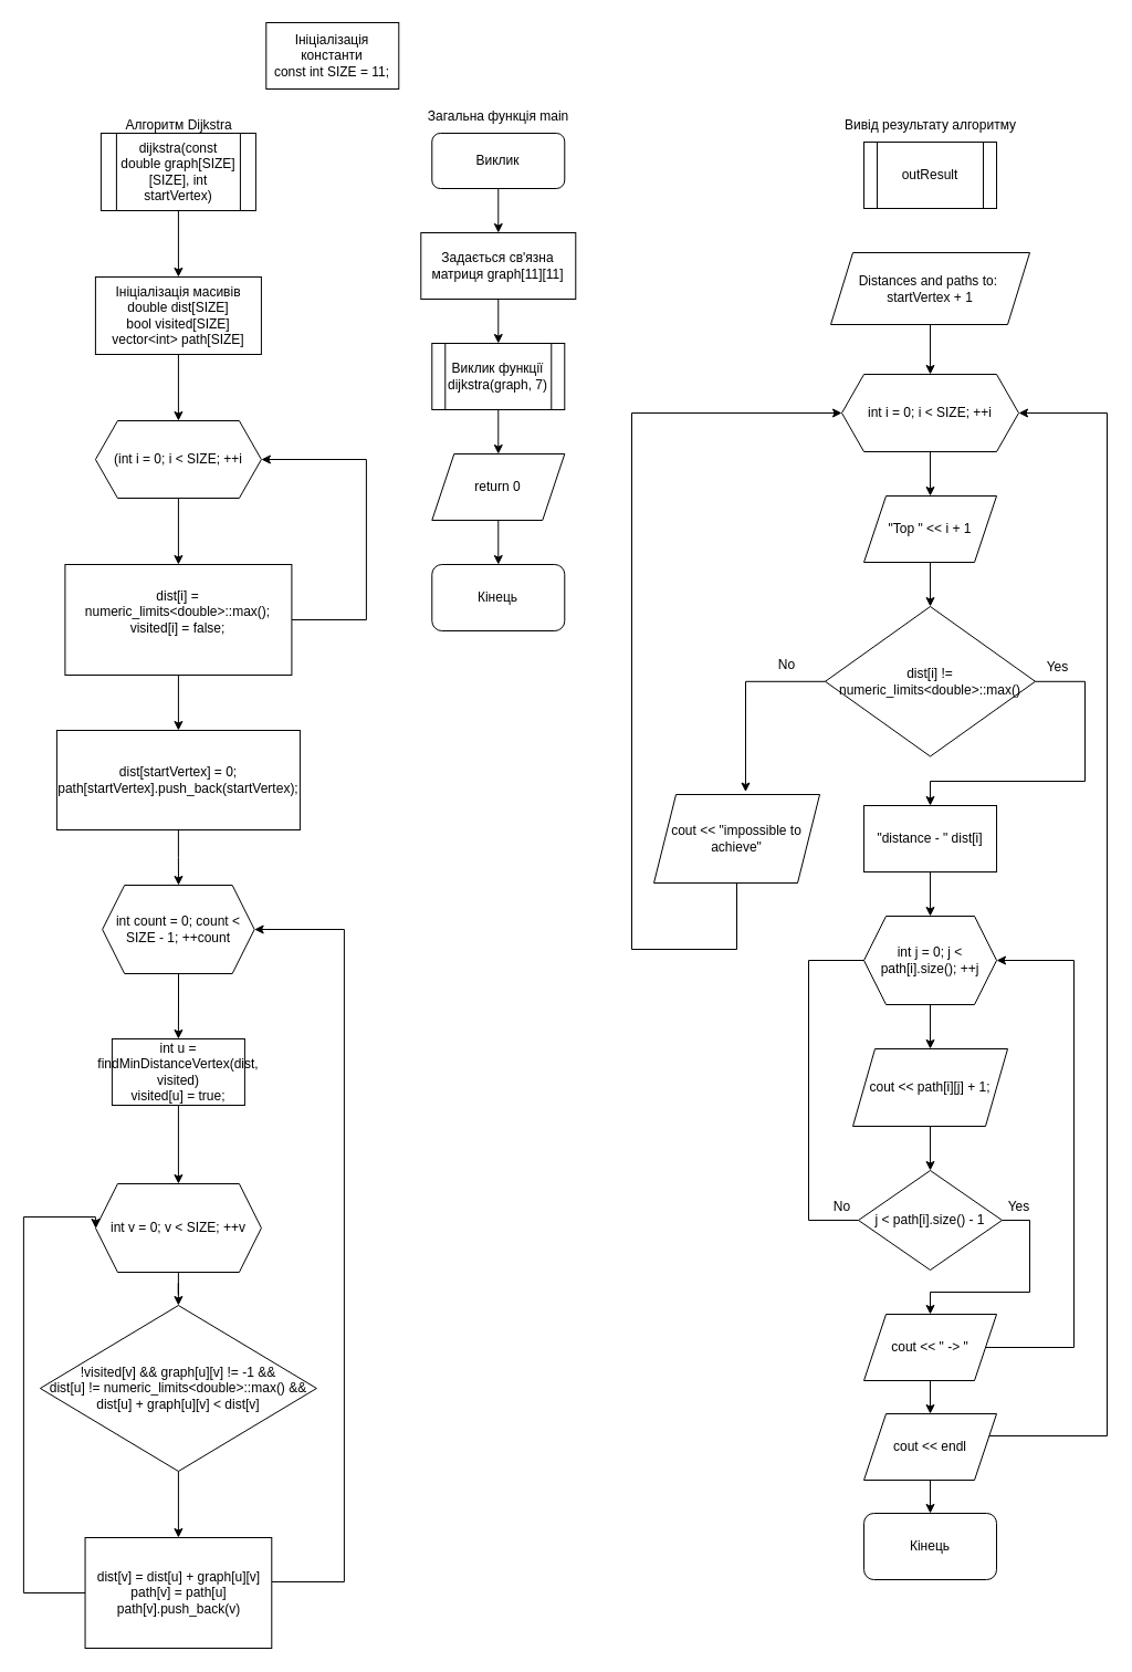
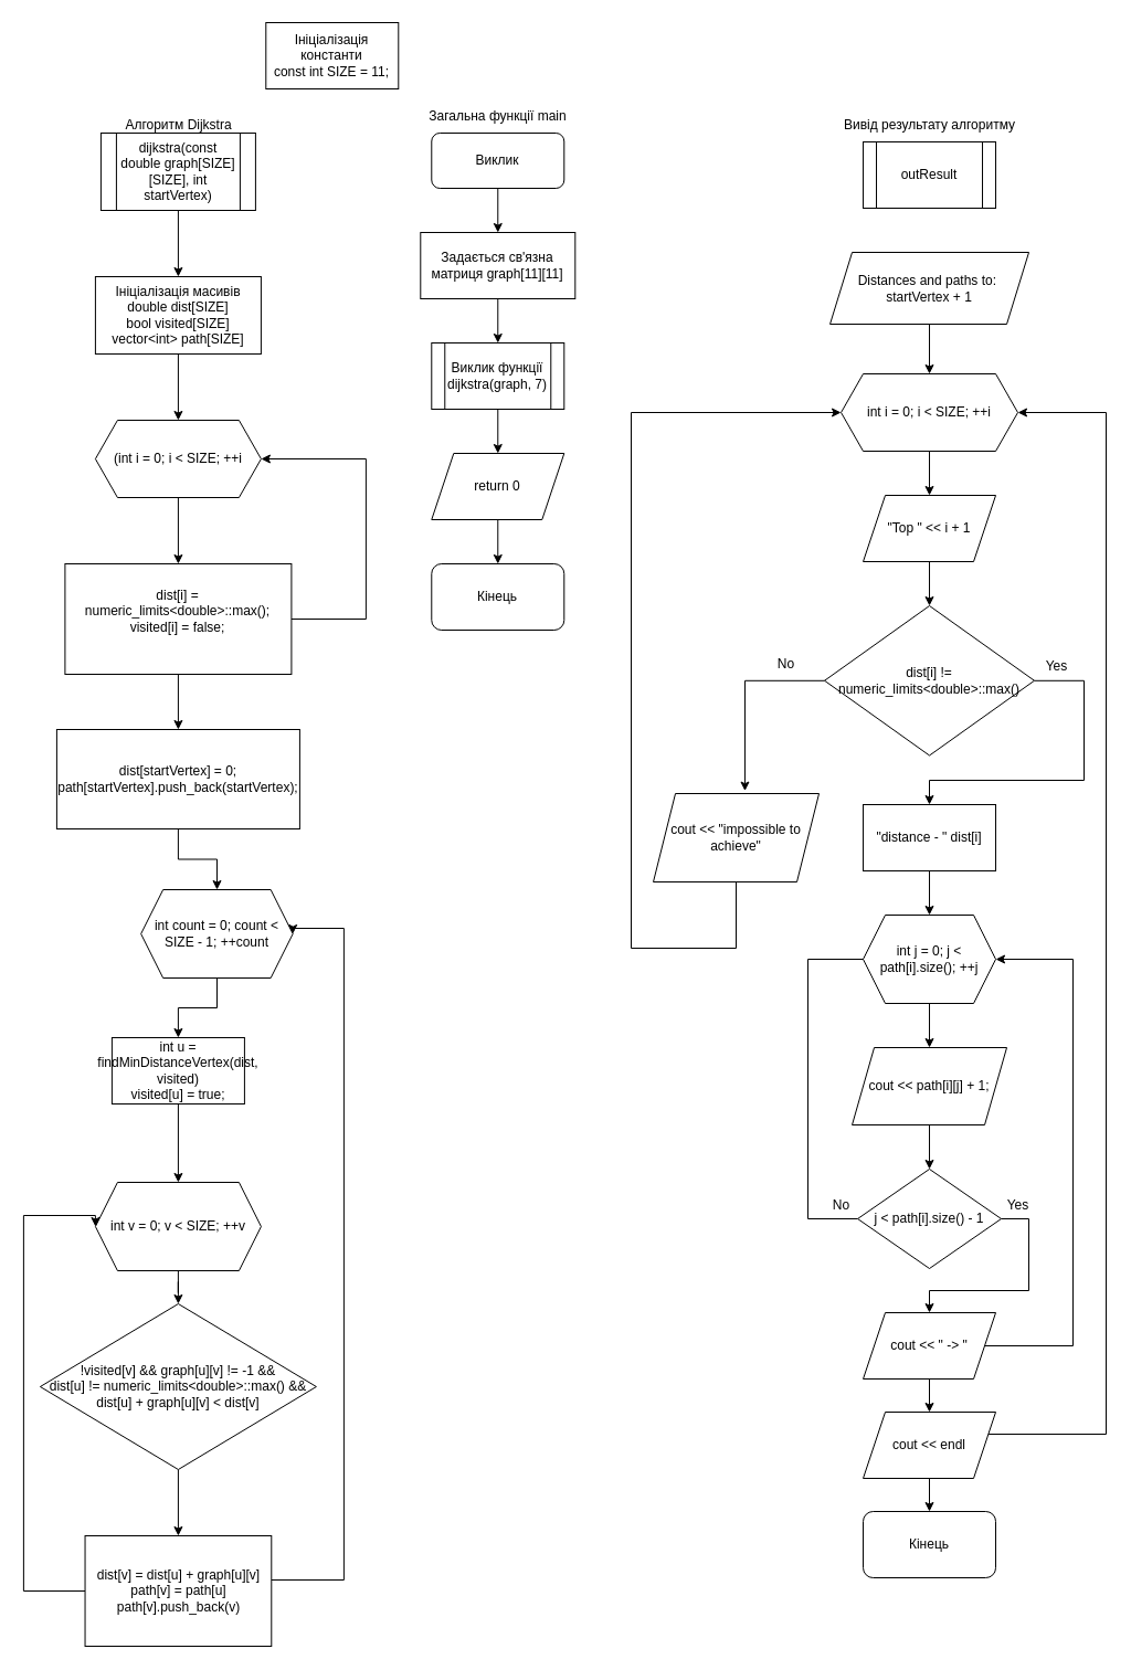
- <mxCell id="68" value="Загальна функція main" style="text;html=1;align=center;verticalAlign=middle;resizable=0;points=[];autosize=1;strokeColor=none;fillColor=none;" vertex="1" parent="1"><mxGeometry x="375.29" y="90" width="150" height="30" as="geometry" /></mxCell>
+ <mxCell id="68" value="Загальна функції main" style="text;html=1;align=center;verticalAlign=middle;resizable=0;points=[];autosize=1;strokeColor=none;fillColor=none;" vertex="1" parent="1"><mxGeometry x="375.29" y="90" width="150" height="30" as="geometry" /></mxCell>
- <mxCell id="25" value="int count = 0; count &amp;lt; SIZE - 1; ++count" style="shape=hexagon;perimeter=hexagonPerimeter2;whiteSpace=wrap;html=1;fixedSize=1;" vertex="1" parent="1"><mxGeometry x="92.16" y="800" width="137.5" height="80" as="geometry" /></mxCell>
+ <mxCell id="25" value="int count = 0; count &amp;lt; SIZE - 1; ++count" style="shape=hexagon;perimeter=hexagonPerimeter2;whiteSpace=wrap;html=1;fixedSize=1;" vertex="1" parent="1"><mxGeometry x="127.16" y="805" width="137.5" height="80" as="geometry" /></mxCell>
